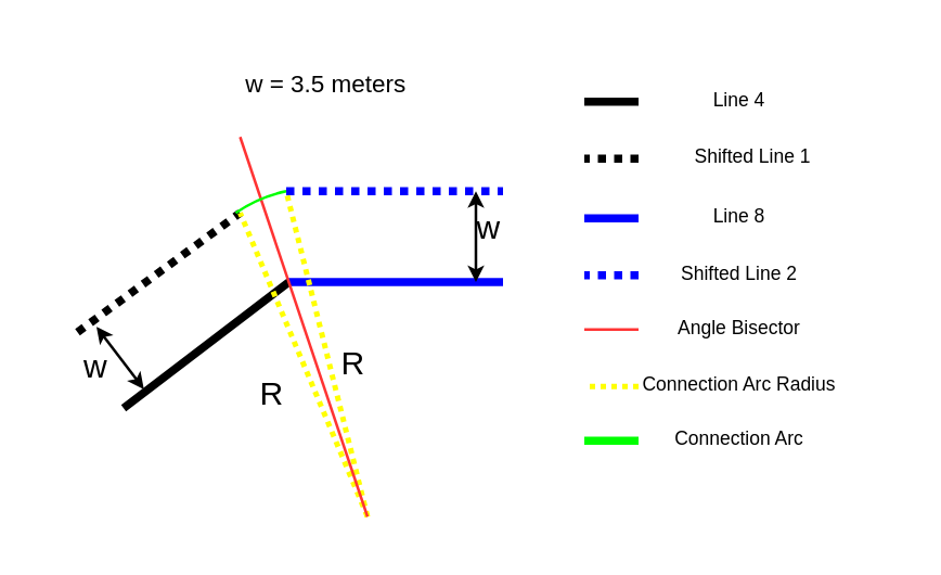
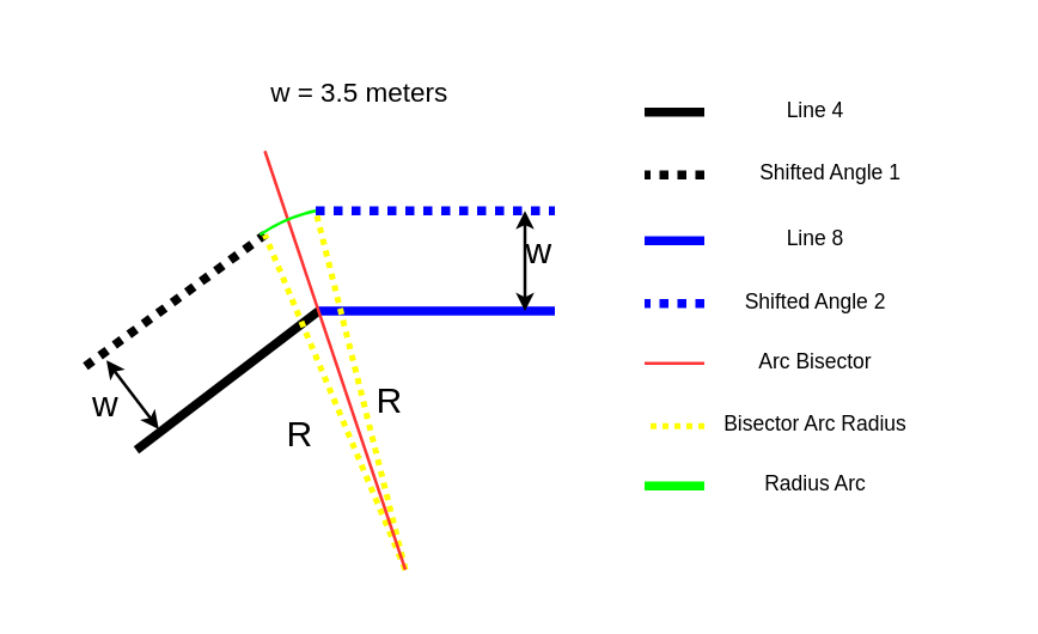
- <mxCell id="10" value="&lt;font style=&quot;font-size: 7px;&quot;&gt;Shifted Line 1&lt;/font&gt;" style="text;html=1;align=center;verticalAlign=middle;whiteSpace=wrap;rounded=0;" parent="1" vertex="1"><mxGeometry x="230" y="51" width="95" height="10" as="geometry" /></mxCell>
+ <mxCell id="10" value="&lt;font style=&quot;font-size: 7px;&quot;&gt;Shifted Angle 1&lt;/font&gt;" style="text;html=1;align=center;verticalAlign=middle;whiteSpace=wrap;rounded=0;" parent="1" vertex="1"><mxGeometry x="230" y="51" width="95" height="10" as="geometry" /></mxCell>
- <mxCell id="14" value="&lt;span style=&quot;font-size: 7px;&quot;&gt;Shifted Line 2&lt;/span&gt;" style="text;html=1;align=center;verticalAlign=middle;whiteSpace=wrap;rounded=0;" parent="1" vertex="1"><mxGeometry x="230" y="94" width="85" height="10" as="geometry" /></mxCell>
+ <mxCell id="14" value="&lt;span style=&quot;font-size: 7px;&quot;&gt;Shifted Angle 2&lt;/span&gt;" style="text;html=1;align=center;verticalAlign=middle;whiteSpace=wrap;rounded=0;" parent="1" vertex="1"><mxGeometry x="230" y="94" width="85" height="10" as="geometry" /></mxCell>
- <mxCell id="21" value="&lt;font style=&quot;font-size: 7px;&quot;&gt;Angle Bisector&lt;/font&gt;" style="text;html=1;align=center;verticalAlign=middle;whiteSpace=wrap;rounded=0;" vertex="1" parent="1"><mxGeometry x="230" y="114" width="85" height="10" as="geometry" /></mxCell>
+ <mxCell id="21" value="&lt;font style=&quot;font-size: 7px;&quot;&gt;Arc Bisector&lt;/font&gt;" style="text;html=1;align=center;verticalAlign=middle;whiteSpace=wrap;rounded=0;" vertex="1" parent="1"><mxGeometry x="230" y="114" width="85" height="10" as="geometry" /></mxCell>
- <mxCell id="22" value="&lt;span style=&quot;font-size: 7px;&quot;&gt;Connection Arc Radius&lt;/span&gt;" style="text;html=1;align=center;verticalAlign=middle;whiteSpace=wrap;rounded=0;" vertex="1" parent="1"><mxGeometry x="230" y="135" width="85" height="10" as="geometry" /></mxCell>
+ <mxCell id="22" value="&lt;span style=&quot;font-size: 7px;&quot;&gt;Bisector Arc Radius&lt;/span&gt;" style="text;html=1;align=center;verticalAlign=middle;whiteSpace=wrap;rounded=0;" vertex="1" parent="1"><mxGeometry x="230" y="135" width="85" height="10" as="geometry" /></mxCell>
- <mxCell id="30" value="&lt;font style=&quot;font-size: 7px;&quot;&gt;Connection Arc&lt;/font&gt;" style="text;html=1;align=center;verticalAlign=middle;whiteSpace=wrap;rounded=0;" vertex="1" parent="1"><mxGeometry x="230" y="155" width="85" height="10" as="geometry" /></mxCell>
+ <mxCell id="30" value="&lt;font style=&quot;font-size: 7px;&quot;&gt;Radius Arc&lt;/font&gt;" style="text;html=1;align=center;verticalAlign=middle;whiteSpace=wrap;rounded=0;" vertex="1" parent="1"><mxGeometry x="230" y="155" width="85" height="10" as="geometry" /></mxCell>
